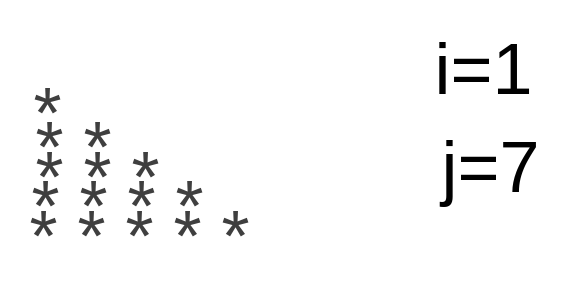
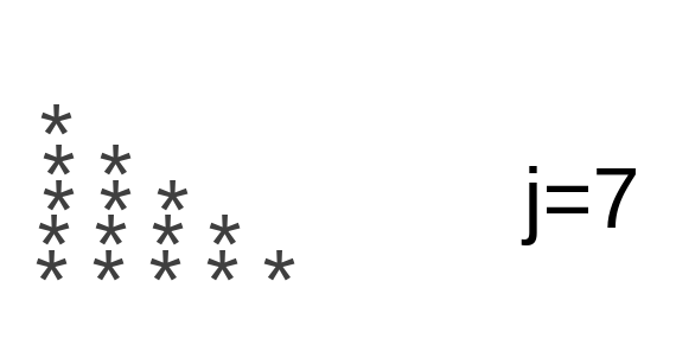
- <mxCell id="7" value="&lt;font style=&quot;font-size: 72px;&quot;&gt;i=1&lt;/font&gt;" style="text;html=1;align=center;verticalAlign=middle;resizable=0;points=[];autosize=1;strokeColor=none;fillColor=none;" vertex="1" parent="1"><mxGeometry x="425" y="20" width="116" height="98" as="geometry" /></mxCell>
